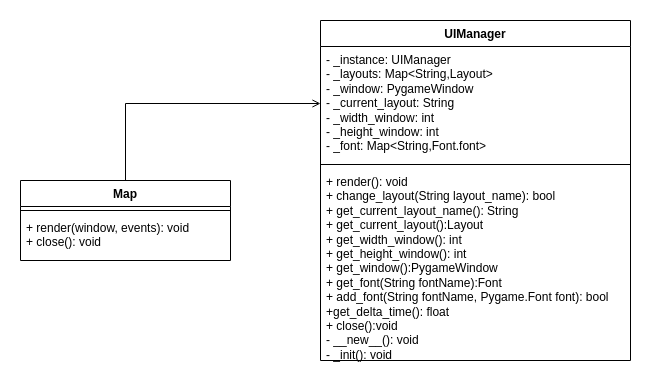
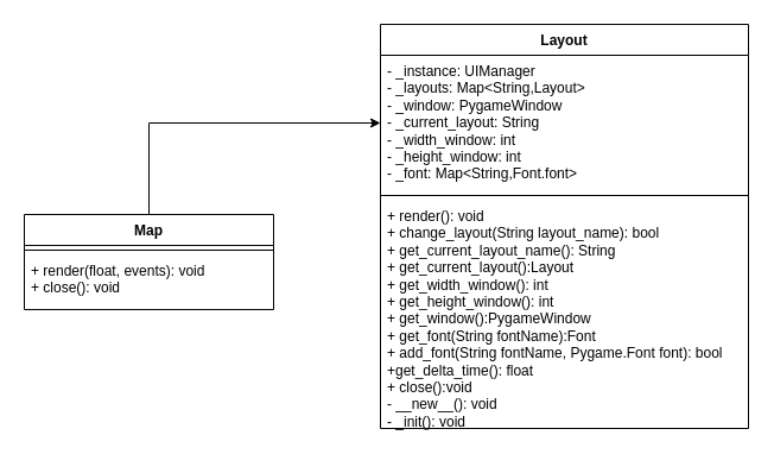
- <mxCell id="2" value="UIManager" style="swimlane;fontStyle=1;align=center;verticalAlign=top;childLayout=stackLayout;horizontal=1;startSize=26;horizontalStack=0;resizeParent=1;resizeParentMax=0;resizeLast=0;collapsible=1;marginBottom=0;whiteSpace=wrap;html=1;" parent="1" vertex="1"><mxGeometry x="320" y="20" width="310" height="340" as="geometry" /></mxCell>
+ <mxCell id="2" value="Layout" style="swimlane;fontStyle=1;align=center;verticalAlign=top;childLayout=stackLayout;horizontal=1;startSize=26;horizontalStack=0;resizeParent=1;resizeParentMax=0;resizeLast=0;collapsible=1;marginBottom=0;whiteSpace=wrap;html=1;" parent="1" vertex="1"><mxGeometry x="320" y="20" width="310" height="340" as="geometry" /></mxCell>
- <mxCell id="6" style="edgeStyle=orthogonalEdgeStyle;rounded=0;orthogonalLoop=1;jettySize=auto;html=1;entryX=0;entryY=0.5;entryDx=0;entryDy=0;endArrow=open;" parent="1" source="7" target="3" edge="1"><mxGeometry relative="1" as="geometry" /></mxCell>
+ <mxCell id="6" style="edgeStyle=orthogonalEdgeStyle;rounded=0;orthogonalLoop=1;jettySize=auto;html=1;entryX=0;entryY=0.5;entryDx=0;entryDy=0;" parent="1" source="7" target="3" edge="1"><mxGeometry relative="1" as="geometry" /></mxCell>
- <mxCell id="9" value="+ render(window, events): void&lt;div&gt;+ close(): void&lt;/div&gt;" style="text;strokeColor=none;fillColor=none;align=left;verticalAlign=top;spacingLeft=4;spacingRight=4;overflow=hidden;rotatable=0;points=[[0,0.5],[1,0.5]];portConstraint=eastwest;whiteSpace=wrap;html=1;" parent="7" vertex="1"><mxGeometry y="34" width="210" height="46" as="geometry" /></mxCell>
+ <mxCell id="9" value="+ render(float, events): void&lt;div&gt;+ close(): void&lt;/div&gt;" style="text;strokeColor=none;fillColor=none;align=left;verticalAlign=top;spacingLeft=4;spacingRight=4;overflow=hidden;rotatable=0;points=[[0,0.5],[1,0.5]];portConstraint=eastwest;whiteSpace=wrap;html=1;" parent="7" vertex="1"><mxGeometry y="34" width="210" height="46" as="geometry" /></mxCell>
